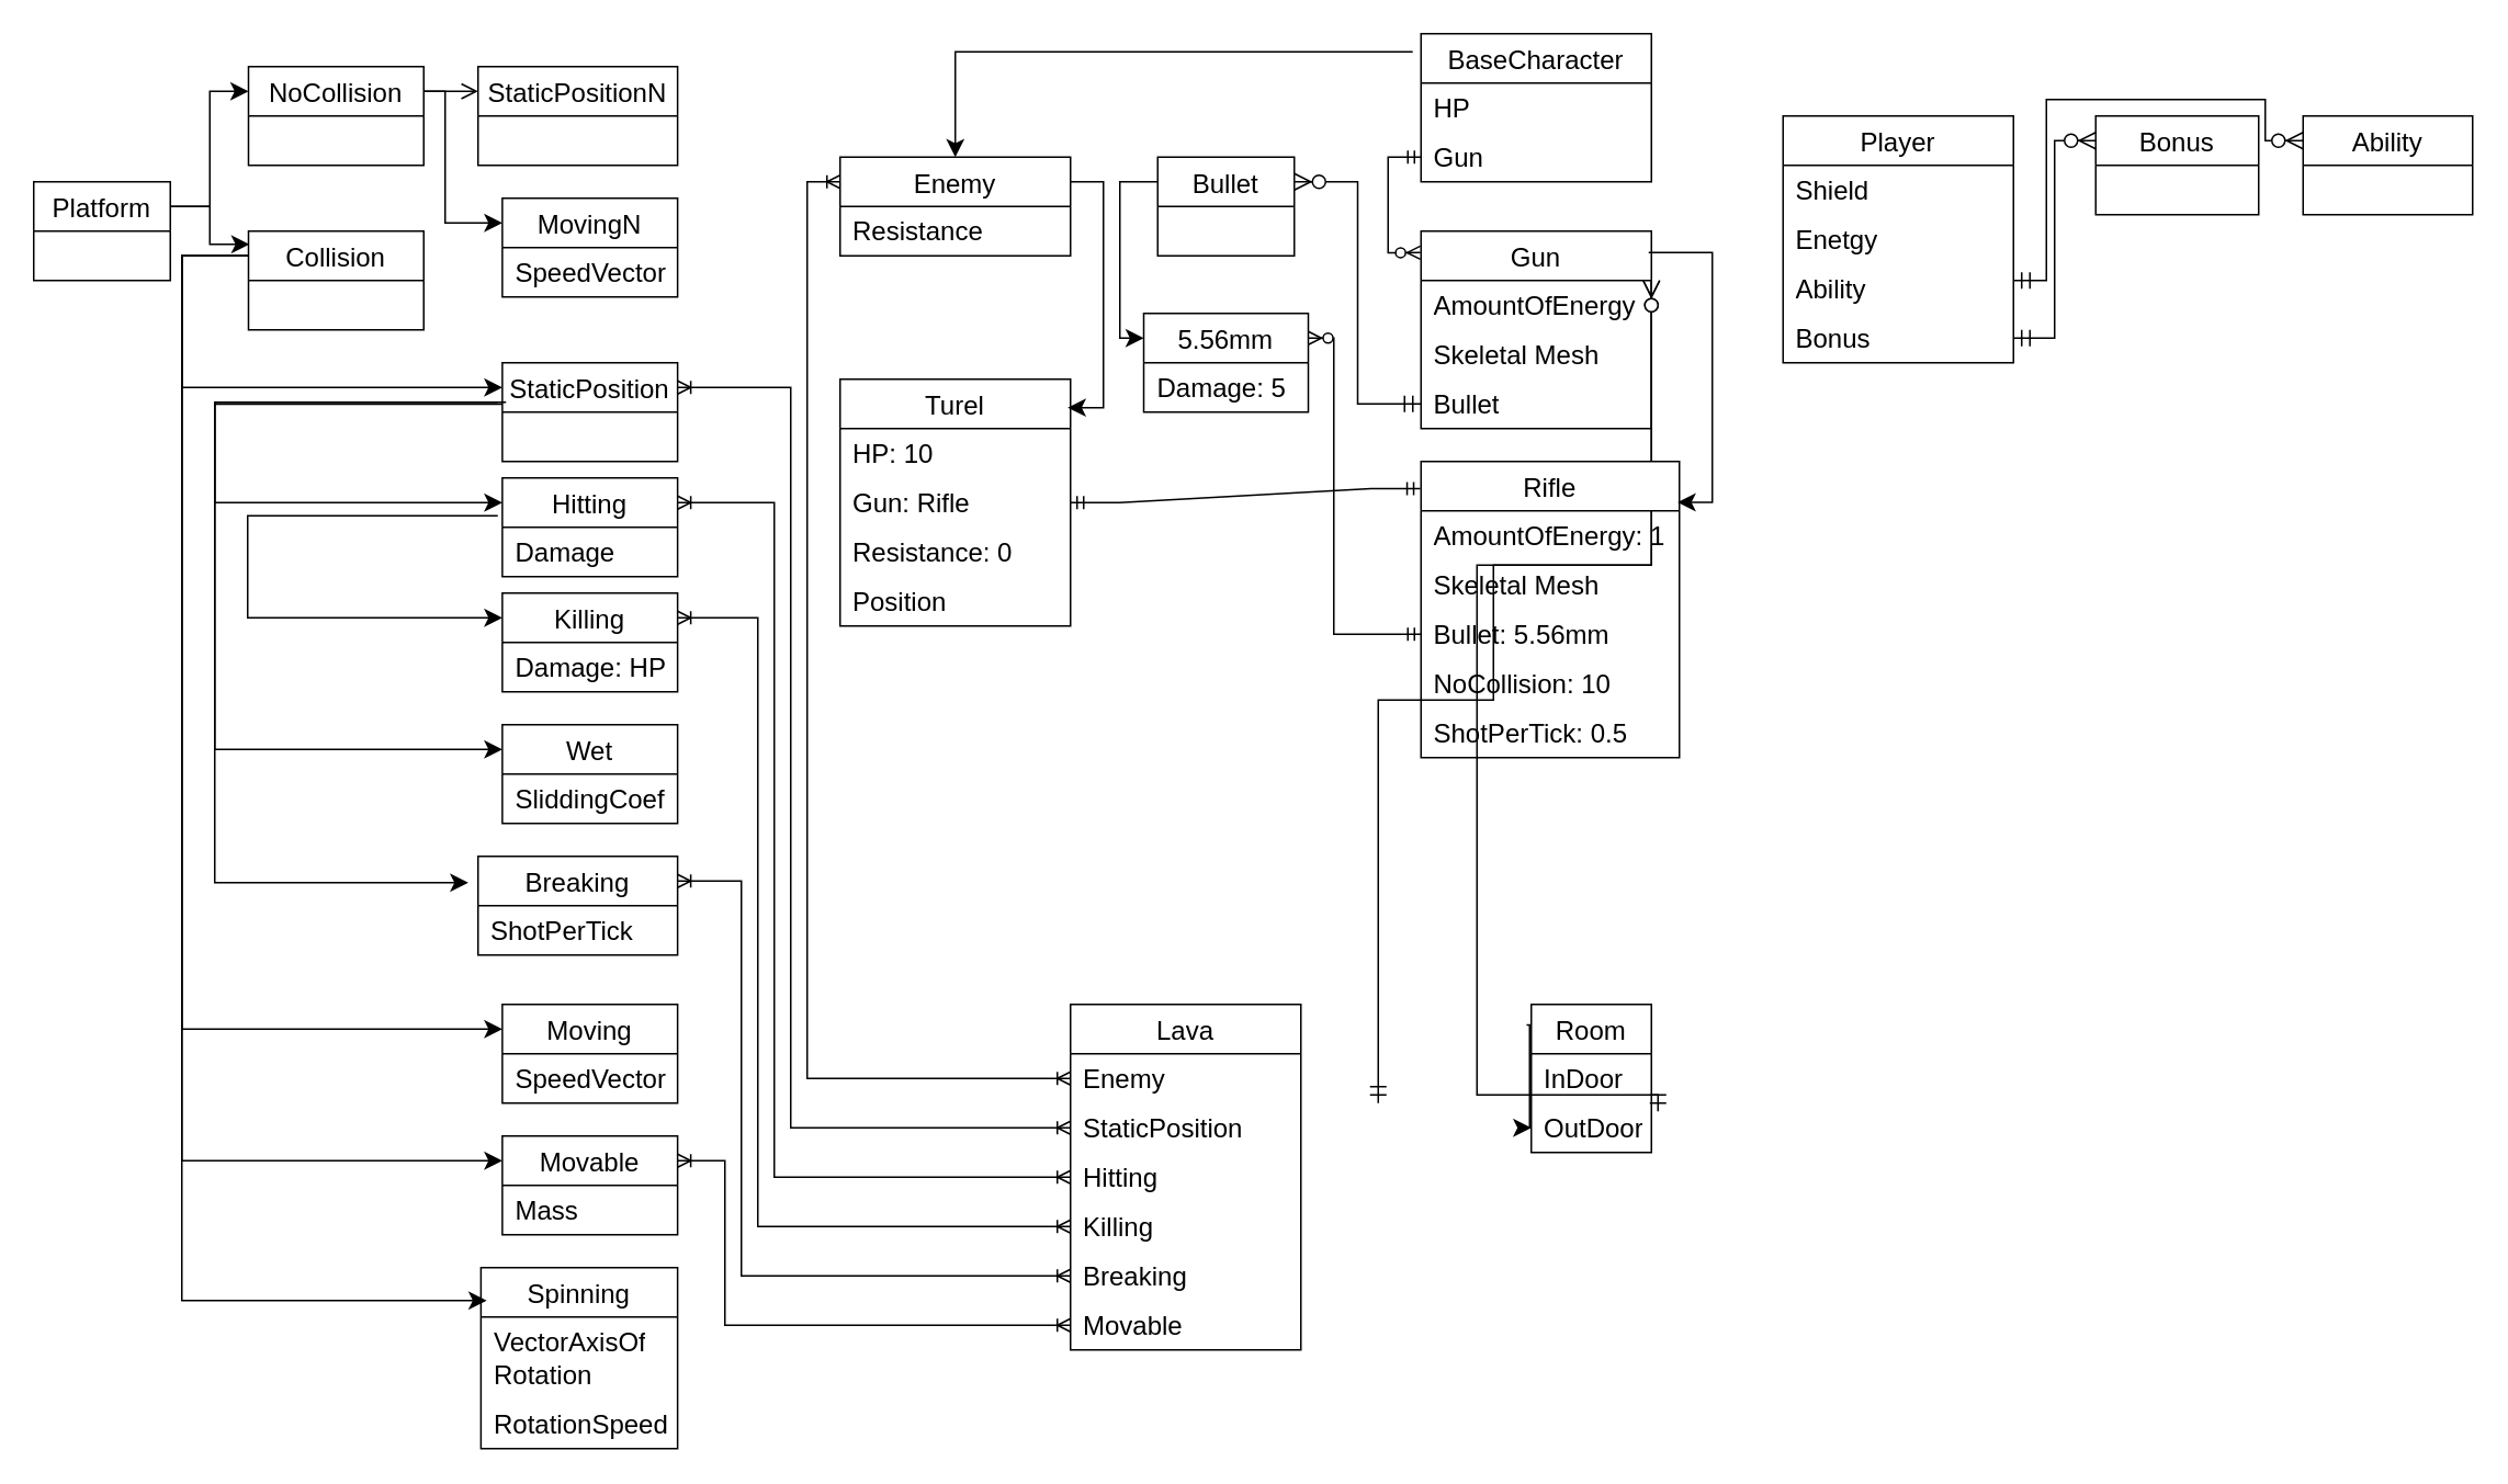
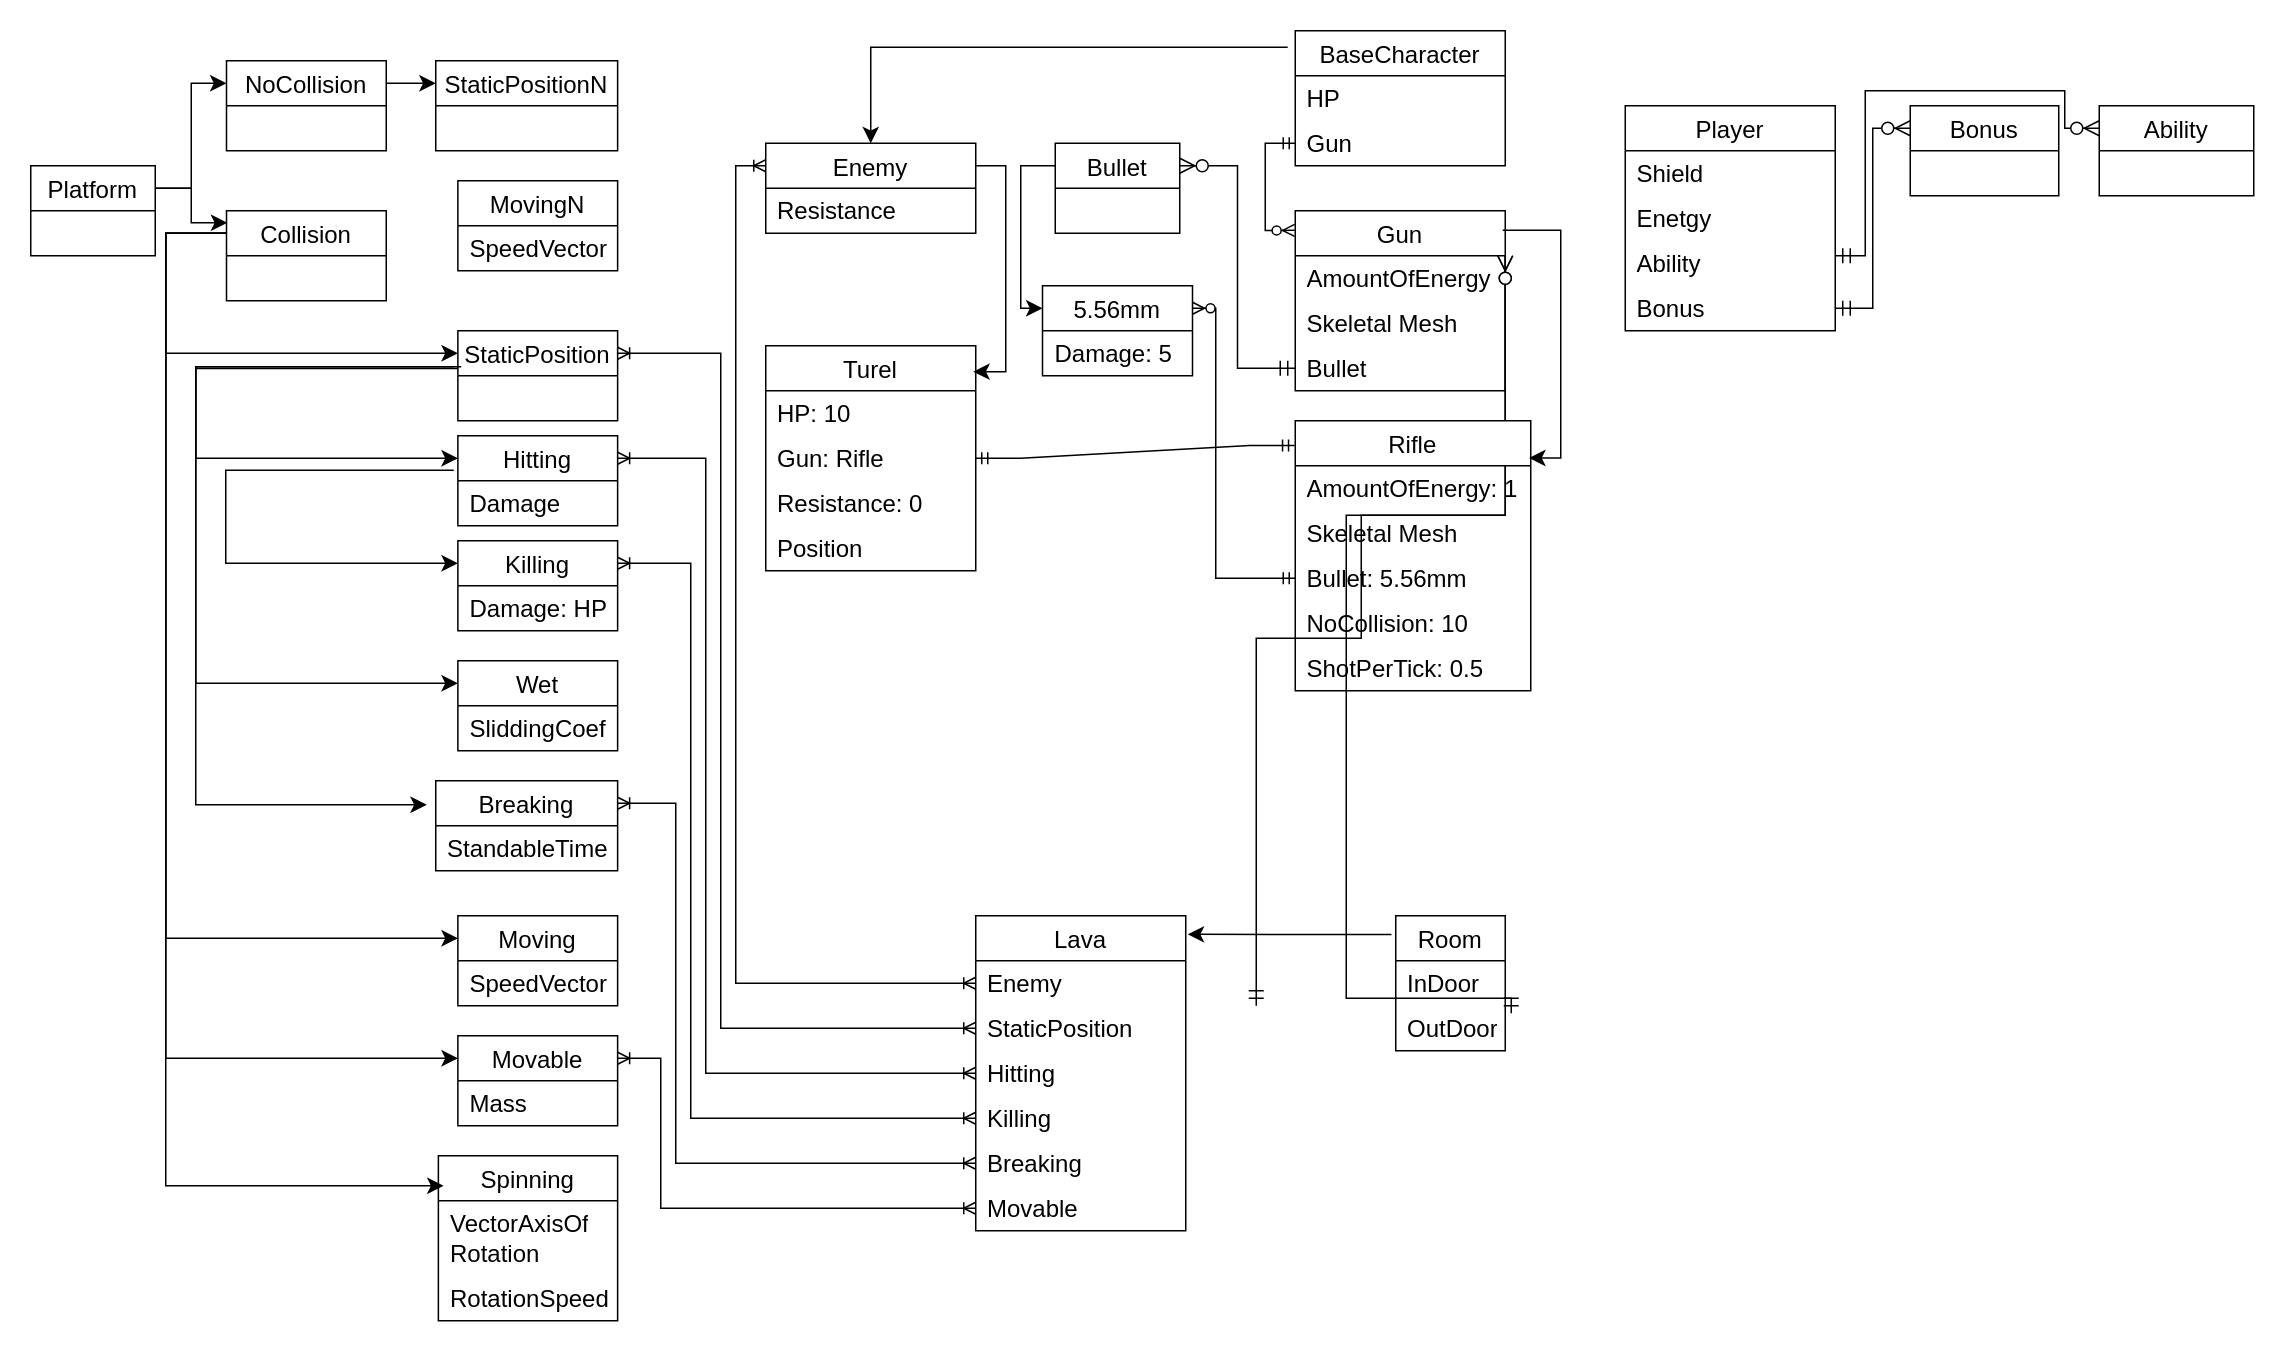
- <mxCell id="96" value="" style="edgeStyle=elbowEdgeStyle;elbow=horizontal;endArrow=open;html=1;curved=0;rounded=0;endSize=8;startSize=8;exitX=1;exitY=0.25;exitDx=0;exitDy=0;entryX=0;entryY=0.25;entryDx=0;entryDy=0;" edge="1" parent="1" source="52" target="70"><mxGeometry width="50" height="50" relative="1" as="geometry"><mxPoint x="250" y="-30" as="sourcePoint" /><mxPoint x="300" y="-80" as="targetPoint" /></mxGeometry></mxCell>
+ <mxCell id="96" value="" style="edgeStyle=elbowEdgeStyle;elbow=horizontal;endArrow=classic;html=1;curved=0;rounded=0;endSize=8;startSize=8;exitX=1;exitY=0.25;exitDx=0;exitDy=0;entryX=0;entryY=0.25;entryDx=0;entryDy=0;" edge="1" parent="1" source="52" target="70"><mxGeometry width="50" height="50" relative="1" as="geometry"><mxPoint x="250" y="-30" as="sourcePoint" /><mxPoint x="300" y="-80" as="targetPoint" /></mxGeometry></mxCell>
- <mxCell id="97" value="" style="edgeStyle=elbowEdgeStyle;elbow=horizontal;endArrow=classic;html=1;curved=0;rounded=0;endSize=8;startSize=8;exitX=1;exitY=0.25;exitDx=0;exitDy=0;entryX=0;entryY=0.25;entryDx=0;entryDy=0;" edge="1" parent="1" source="52" target="73"><mxGeometry width="50" height="50" relative="1" as="geometry"><mxPoint x="50" y="280" as="sourcePoint" /><mxPoint x="100" y="230" as="targetPoint" /><Array as="points"><mxPoint x="270" y="90" /></Array></mxGeometry></mxCell>
- <mxCell id="113" value="ShotPerTick" style="shape=partialRectangle;html=1;whiteSpace=wrap;connectable=0;fillColor=none;top=0;left=0;bottom=0;right=0;align=left;spacingLeft=6;overflow=hidden;strokeColor=inherit;fontSize=16;" vertex="1" parent="112"><mxGeometry width="121" height="30" as="geometry"><mxRectangle width="121" height="30" as="alternateBounds" /></mxGeometry></mxCell>
+ <mxCell id="113" value="StandableTime" style="shape=partialRectangle;html=1;whiteSpace=wrap;connectable=0;fillColor=none;top=0;left=0;bottom=0;right=0;align=left;spacingLeft=6;overflow=hidden;strokeColor=inherit;fontSize=16;" vertex="1" parent="112"><mxGeometry width="121" height="30" as="geometry"><mxRectangle width="121" height="30" as="alternateBounds" /></mxGeometry></mxCell>
- <mxCell id="115" value="" style="edgeStyle=elbowEdgeStyle;elbow=horizontal;endArrow=classic;html=1;curved=0;rounded=0;endSize=8;startSize=8;exitX=-0.039;exitY=0.139;exitDx=0;exitDy=0;exitPerimeter=0;" edge="1" parent="1" source="2" target="6"><mxGeometry width="50" height="50" relative="1" as="geometry"><mxPoint x="890" y="640" as="sourcePoint" /><mxPoint x="650" y="430" as="targetPoint" /></mxGeometry></mxCell>
+ <mxCell id="115" value="" style="edgeStyle=elbowEdgeStyle;elbow=horizontal;endArrow=classic;html=1;curved=0;rounded=0;endSize=8;startSize=8;entryX=1.009;entryY=0.059;entryDx=0;entryDy=0;entryPerimeter=0;exitX=-0.039;exitY=0.139;exitDx=0;exitDy=0;exitPerimeter=0;" edge="1" parent="1" source="2" target="82"><mxGeometry width="50" height="50" relative="1" as="geometry"><mxPoint x="890" y="640" as="sourcePoint" /><mxPoint x="650" y="430" as="targetPoint" /></mxGeometry></mxCell>
